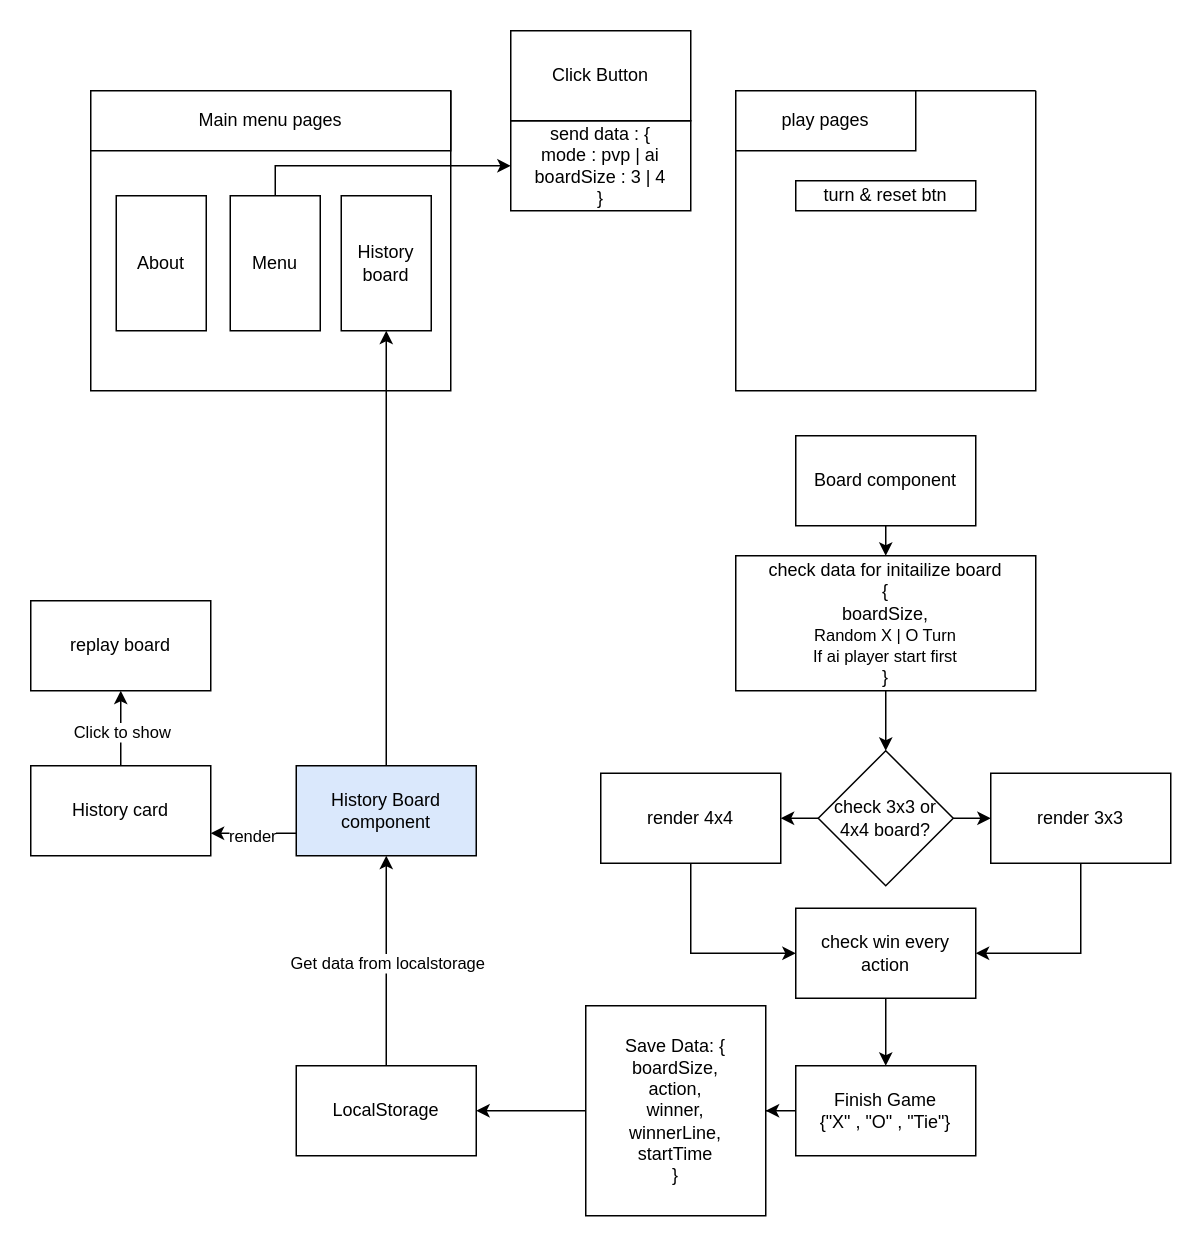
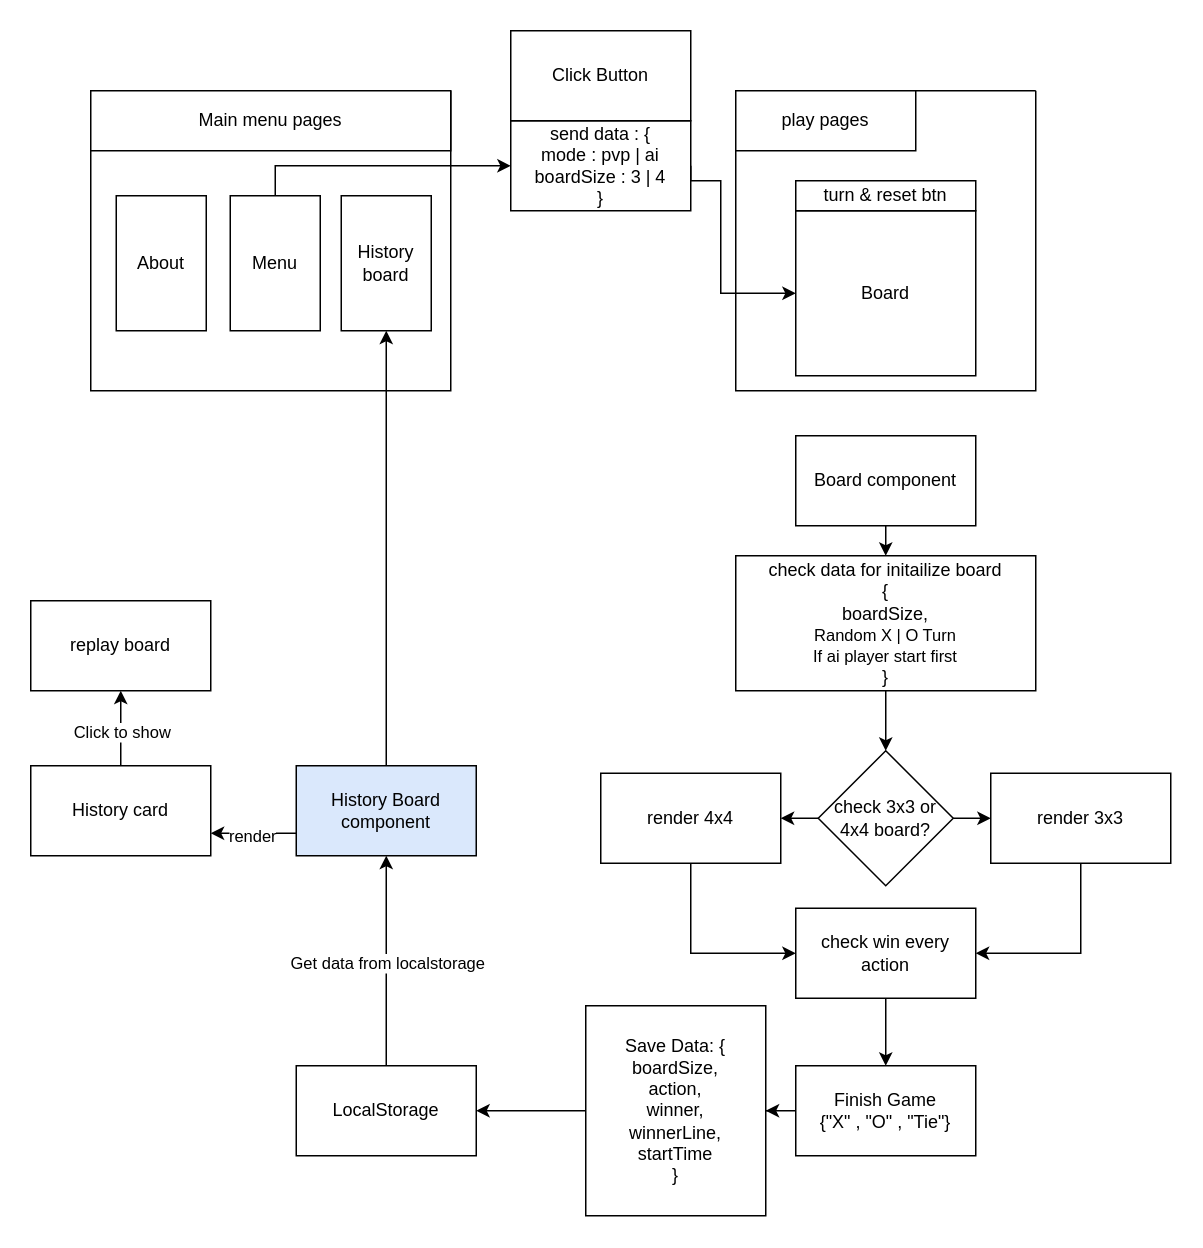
+ <mxCell id="11" style="edgeStyle=orthogonalEdgeStyle;rounded=0;orthogonalLoop=1;jettySize=auto;html=1;exitX=1;exitY=0.5;exitDx=0;exitDy=0;entryX=0;entryY=0.5;entryDx=0;entryDy=0;" parent="1" source="12" target="8" edge="1"><mxGeometry relative="1" as="geometry"><Array as="points"><mxPoint x="480" y="120" /><mxPoint x="480" y="195" /></Array></mxGeometry></mxCell>
+ <mxCell id="8" value="Board" style="whiteSpace=wrap;html=1;" parent="7" vertex="1"><mxGeometry x="40" y="80" width="120" height="110" as="geometry" /></mxCell>
